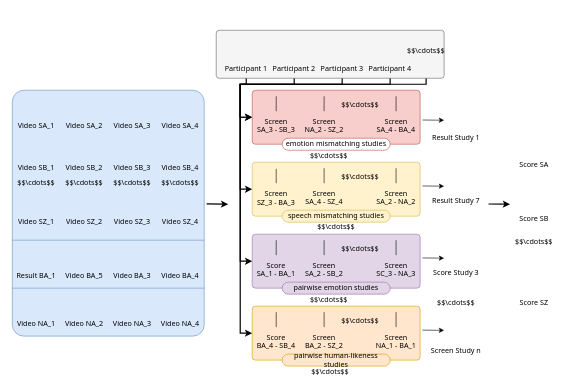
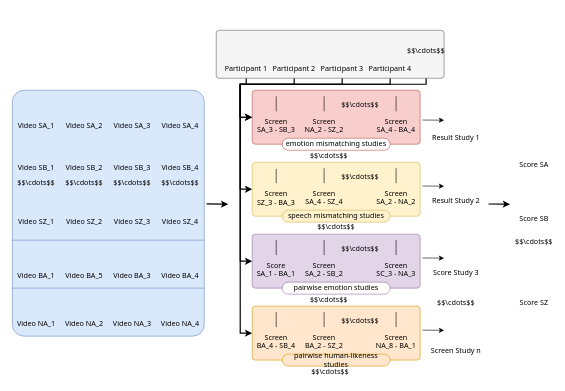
- <mxCell id="79" value="Result Study 7" style="shape=image;verticalLabelPosition=bottom;labelBackgroundColor=default;verticalAlign=top;aspect=fixed;imageAspect=0;image=https://s3.amazonaws.com/media-p.slid.es/uploads/2448908/images/11365783/pasted-from-clipboard.png;fontFamily=Segoe UI;" vertex="1" parent="1"><mxGeometry x="740" y="280" width="40" height="40" as="geometry" /></mxCell>
+ <mxCell id="79" value="Result Study 2" style="shape=image;verticalLabelPosition=bottom;labelBackgroundColor=default;verticalAlign=top;aspect=fixed;imageAspect=0;image=https://s3.amazonaws.com/media-p.slid.es/uploads/2448908/images/11365783/pasted-from-clipboard.png;fontFamily=Segoe UI;" vertex="1" parent="1"><mxGeometry x="740" y="280" width="40" height="40" as="geometry" /></mxCell>
- <mxCell id="27" value="Result BA_1" style="shape=image;verticalLabelPosition=bottom;labelBackgroundColor=none;verticalAlign=top;aspect=fixed;imageAspect=0;image=https://icons.veryicon.com/png/o/miscellaneous/icon-library-of-grey-sun-1/video-129.png;clipPath=inset(12% 13.33% 14.67% 13.33%);spacingTop=-4;fontFamily=Segoe UI;" parent="1" vertex="1"><mxGeometry x="40" y="410" width="40" height="40" as="geometry" /></mxCell>
+ <mxCell id="27" value="Video BA_1" style="shape=image;verticalLabelPosition=bottom;labelBackgroundColor=none;verticalAlign=top;aspect=fixed;imageAspect=0;image=https://icons.veryicon.com/png/o/miscellaneous/icon-library-of-grey-sun-1/video-129.png;clipPath=inset(12% 13.33% 14.67% 13.33%);spacingTop=-4;fontFamily=Segoe UI;" parent="1" vertex="1"><mxGeometry x="40" y="410" width="40" height="40" as="geometry" /></mxCell>
- <mxCell id="68" value="pairwise emotion studies" style="rounded=1;whiteSpace=wrap;html=1;arcSize=50;fontFamily=Segoe UI;fillColor=#e1d5e7;strokeColor=#9673a6;" vertex="1" parent="1"><mxGeometry x="470" y="470" width="180" height="20" as="geometry" /></mxCell>
+ <mxCell id="68" value="pairwise emotion studies" style="rounded=1;whiteSpace=wrap;html=1;arcSize=50;fontFamily=Segoe UI;fillColor=#ffffff;strokeColor=#9673a6;" vertex="1" parent="1"><mxGeometry x="470" y="470" width="180" height="20" as="geometry" /></mxCell>
- <mxCell id="70" value="Score&#10;BA_4 - SB_4" style="shape=image;verticalLabelPosition=bottom;labelBackgroundColor=none;verticalAlign=top;aspect=fixed;imageAspect=0;image=https://s3.amazonaws.com/media-p.slid.es/uploads/2448908/images/11365169/pasted-from-clipboard.png;fontFamily=Segoe UI;" vertex="1" parent="1"><mxGeometry x="440" y="520" width="40" height="28.19" as="geometry" /></mxCell>
+ <mxCell id="70" value="Screen&#10;BA_4 - SB_4" style="shape=image;verticalLabelPosition=bottom;labelBackgroundColor=none;verticalAlign=top;aspect=fixed;imageAspect=0;image=https://s3.amazonaws.com/media-p.slid.es/uploads/2448908/images/11365169/pasted-from-clipboard.png;fontFamily=Segoe UI;" vertex="1" parent="1"><mxGeometry x="440" y="520" width="40" height="28.19" as="geometry" /></mxCell>
- <mxCell id="73" value="Screen&#10;NA_1 - BA_1" style="shape=image;verticalLabelPosition=bottom;labelBackgroundColor=none;verticalAlign=top;aspect=fixed;imageAspect=0;image=https://s3.amazonaws.com/media-p.slid.es/uploads/2448908/images/11365169/pasted-from-clipboard.png;fontFamily=Segoe UI;fontColor=default;" vertex="1" parent="1"><mxGeometry x="640" y="520" width="40" height="28.19" as="geometry" /></mxCell>
+ <mxCell id="73" value="Screen&#10;NA_8 - BA_1" style="shape=image;verticalLabelPosition=bottom;labelBackgroundColor=none;verticalAlign=top;aspect=fixed;imageAspect=0;image=https://s3.amazonaws.com/media-p.slid.es/uploads/2448908/images/11365169/pasted-from-clipboard.png;fontFamily=Segoe UI;fontColor=default;" vertex="1" parent="1"><mxGeometry x="640" y="520" width="40" height="28.19" as="geometry" /></mxCell>
